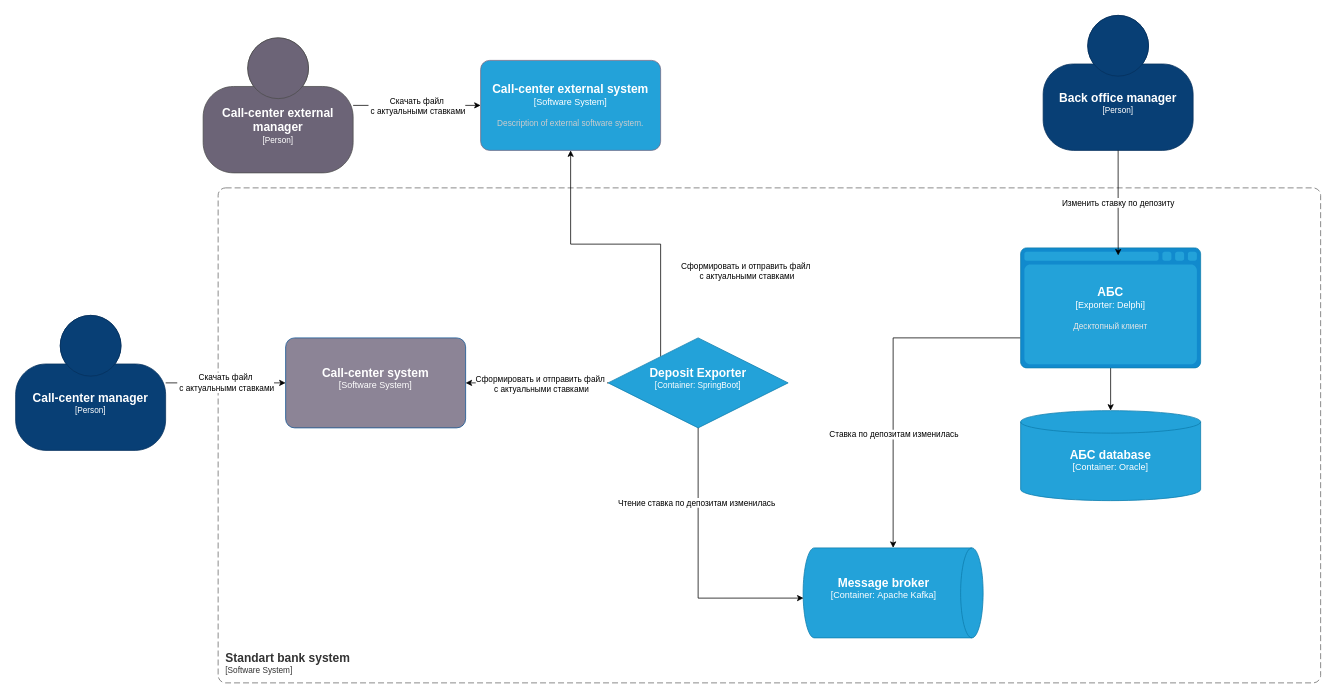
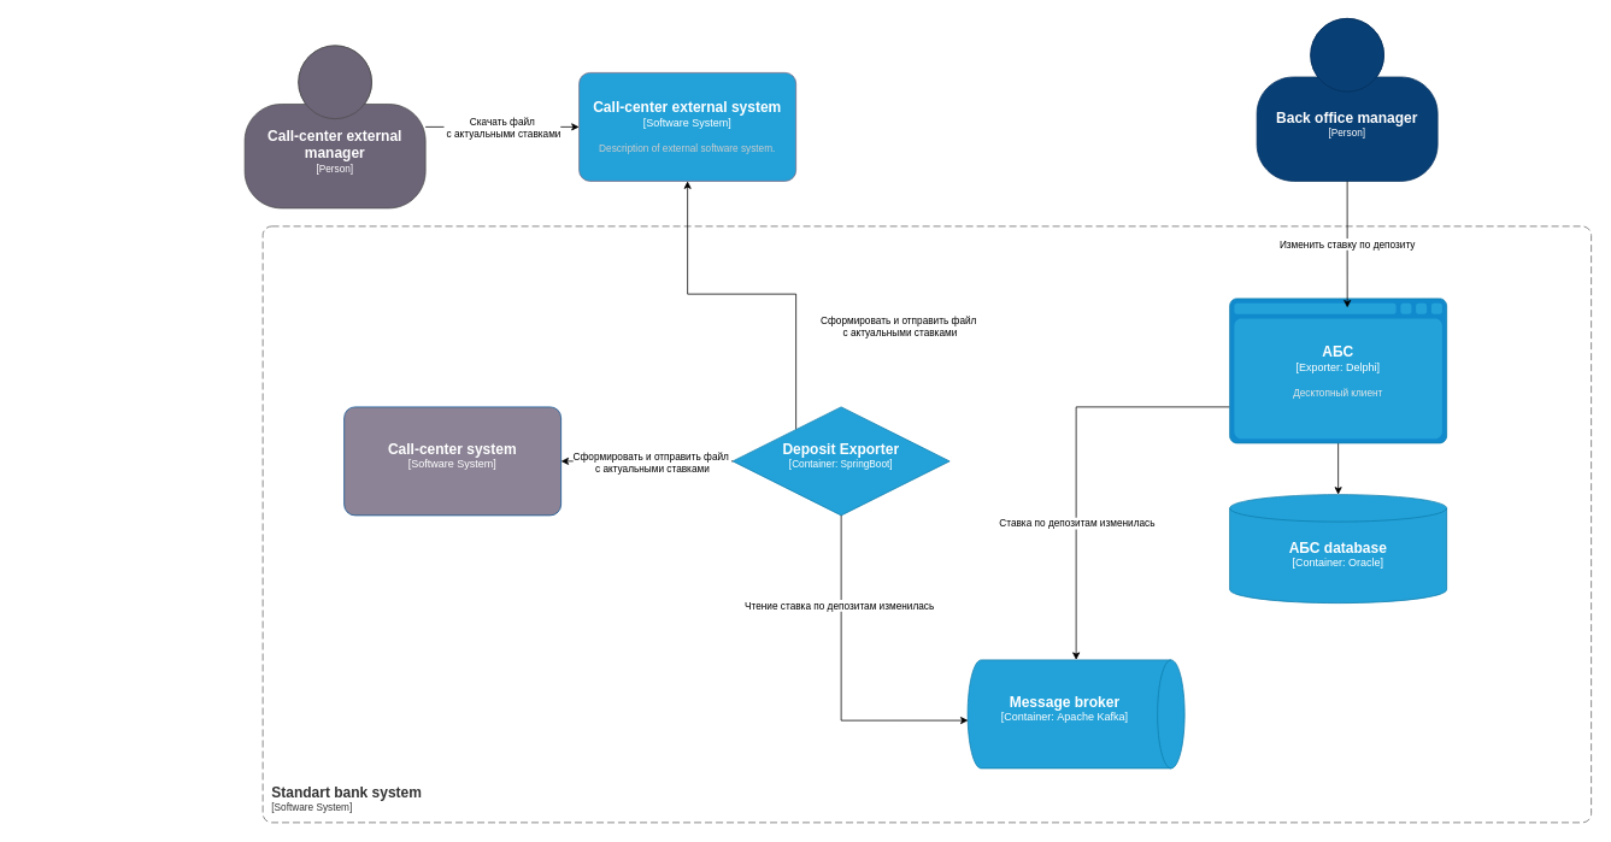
- <mxCell id="21" value="&lt;font style=&quot;font-size: 16px&quot;&gt;&lt;b&gt;Call-center manager&lt;/b&gt;&lt;/font&gt;&lt;div&gt;[Person]&lt;/div&gt;&lt;br&gt;&lt;div&gt;&lt;font style=&quot;font-size: 11px&quot;&gt;&lt;font color=&quot;#cccccc&quot;&gt;&lt;/font&gt;&lt;/div&gt;" style="html=1;fontSize=11;dashed=0;whiteSpace=wrap;fillColor=#083F75;strokeColor=#06315C;fontColor=#ffffff;shape=mxgraph.c4.person2;align=center;metaEdit=1;points=[[0.5,0,0],[1,0.5,0],[1,0.75,0],[0.75,1,0],[0.5,1,0],[0.25,1,0],[0,0.75,0],[0,0.5,0]];resizable=0;" vertex="1" parent="1"><mxGeometry x="20" y="420" width="200" height="180" as="geometry" /></mxCell>
- <mxCell id="20" value="Скачать файл&lt;div&gt;&amp;nbsp;с актуальными ставками&lt;/div&gt;" style="edgeStyle=orthogonalEdgeStyle;rounded=0;orthogonalLoop=1;jettySize=auto;html=1;" edge="1" parent="1" source="21" target="16"><mxGeometry relative="1" as="geometry"><mxPoint as="offset" /></mxGeometry></mxCell>
